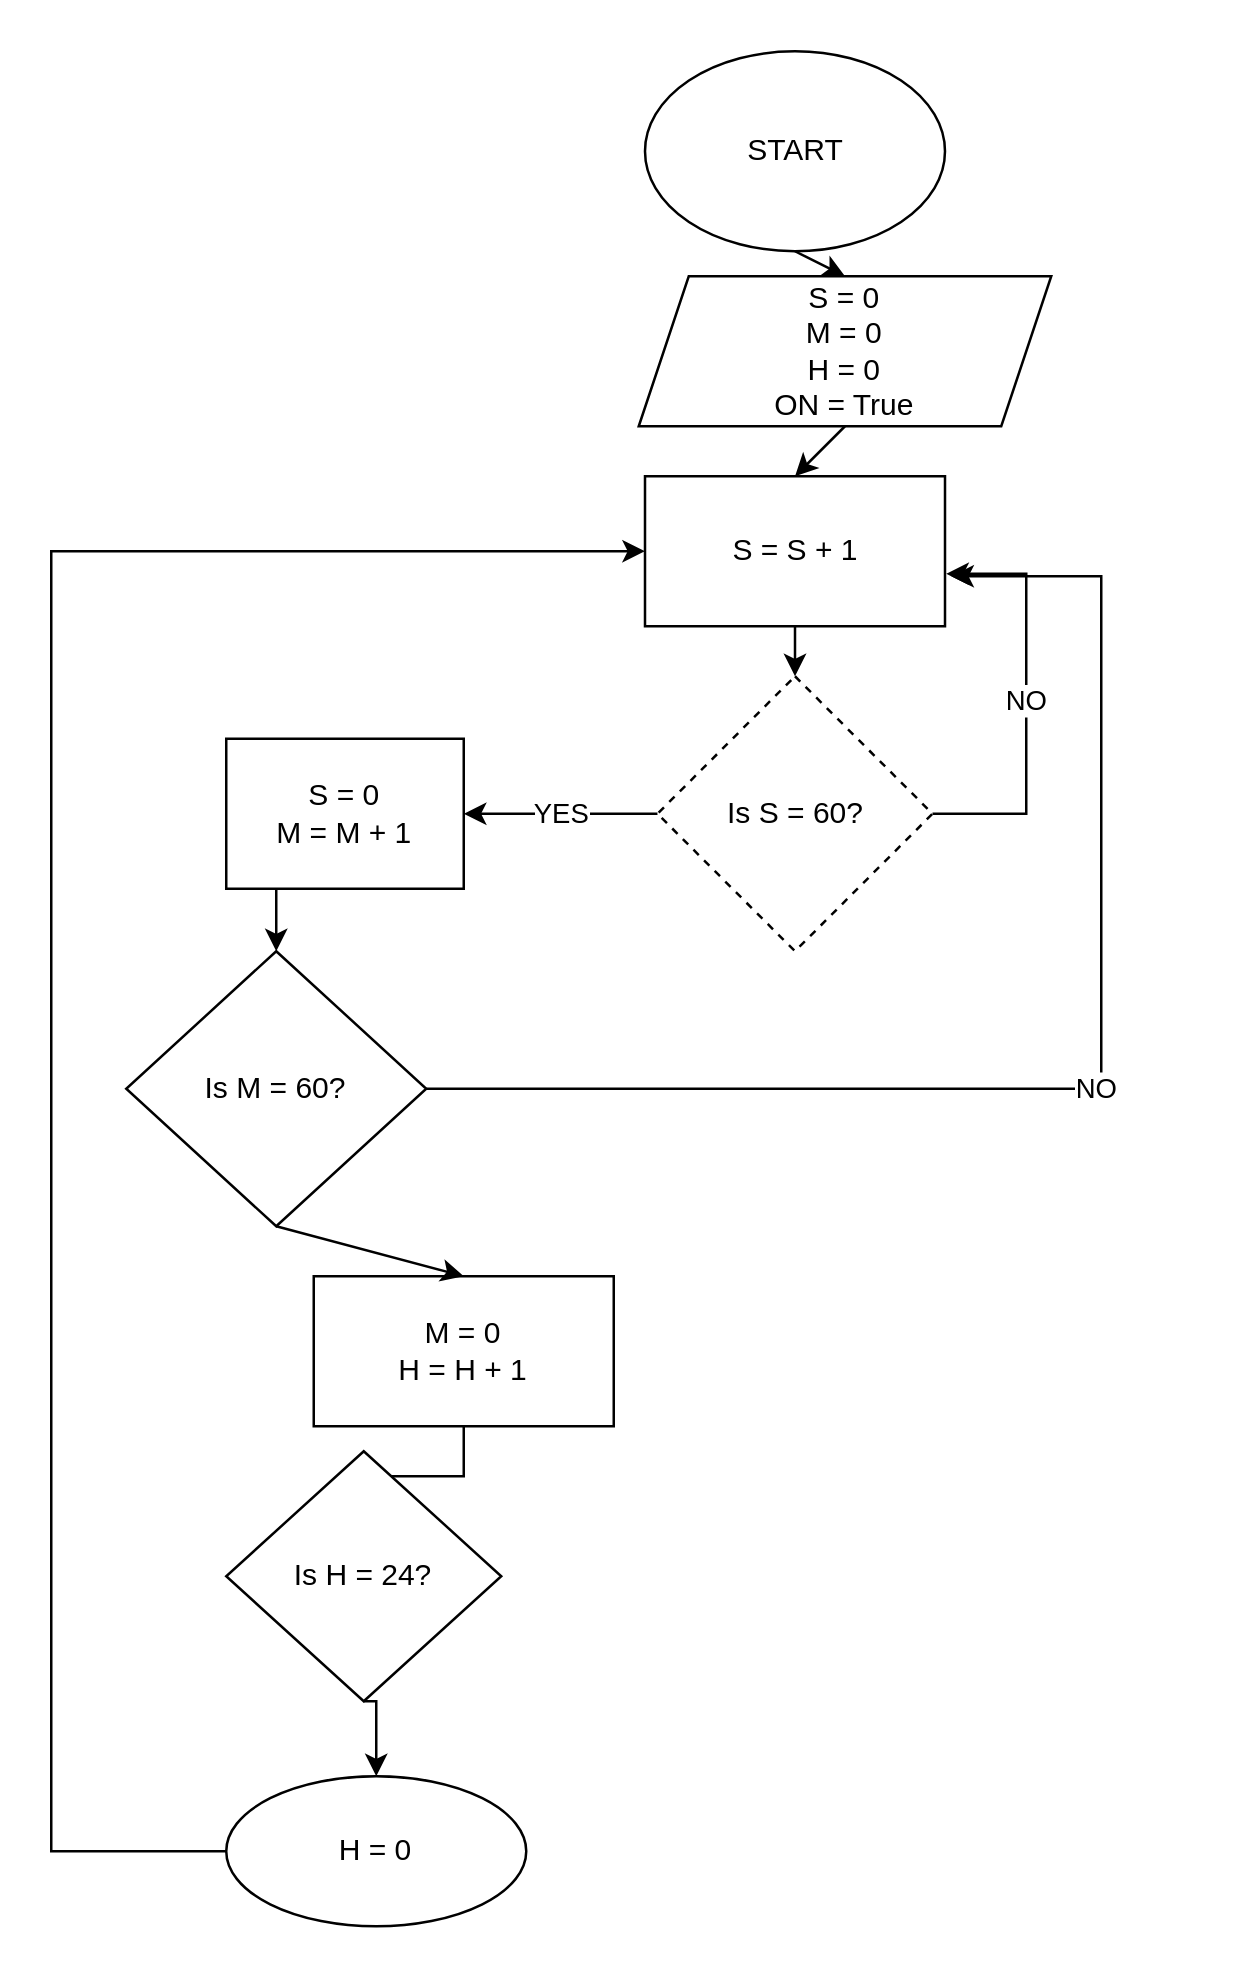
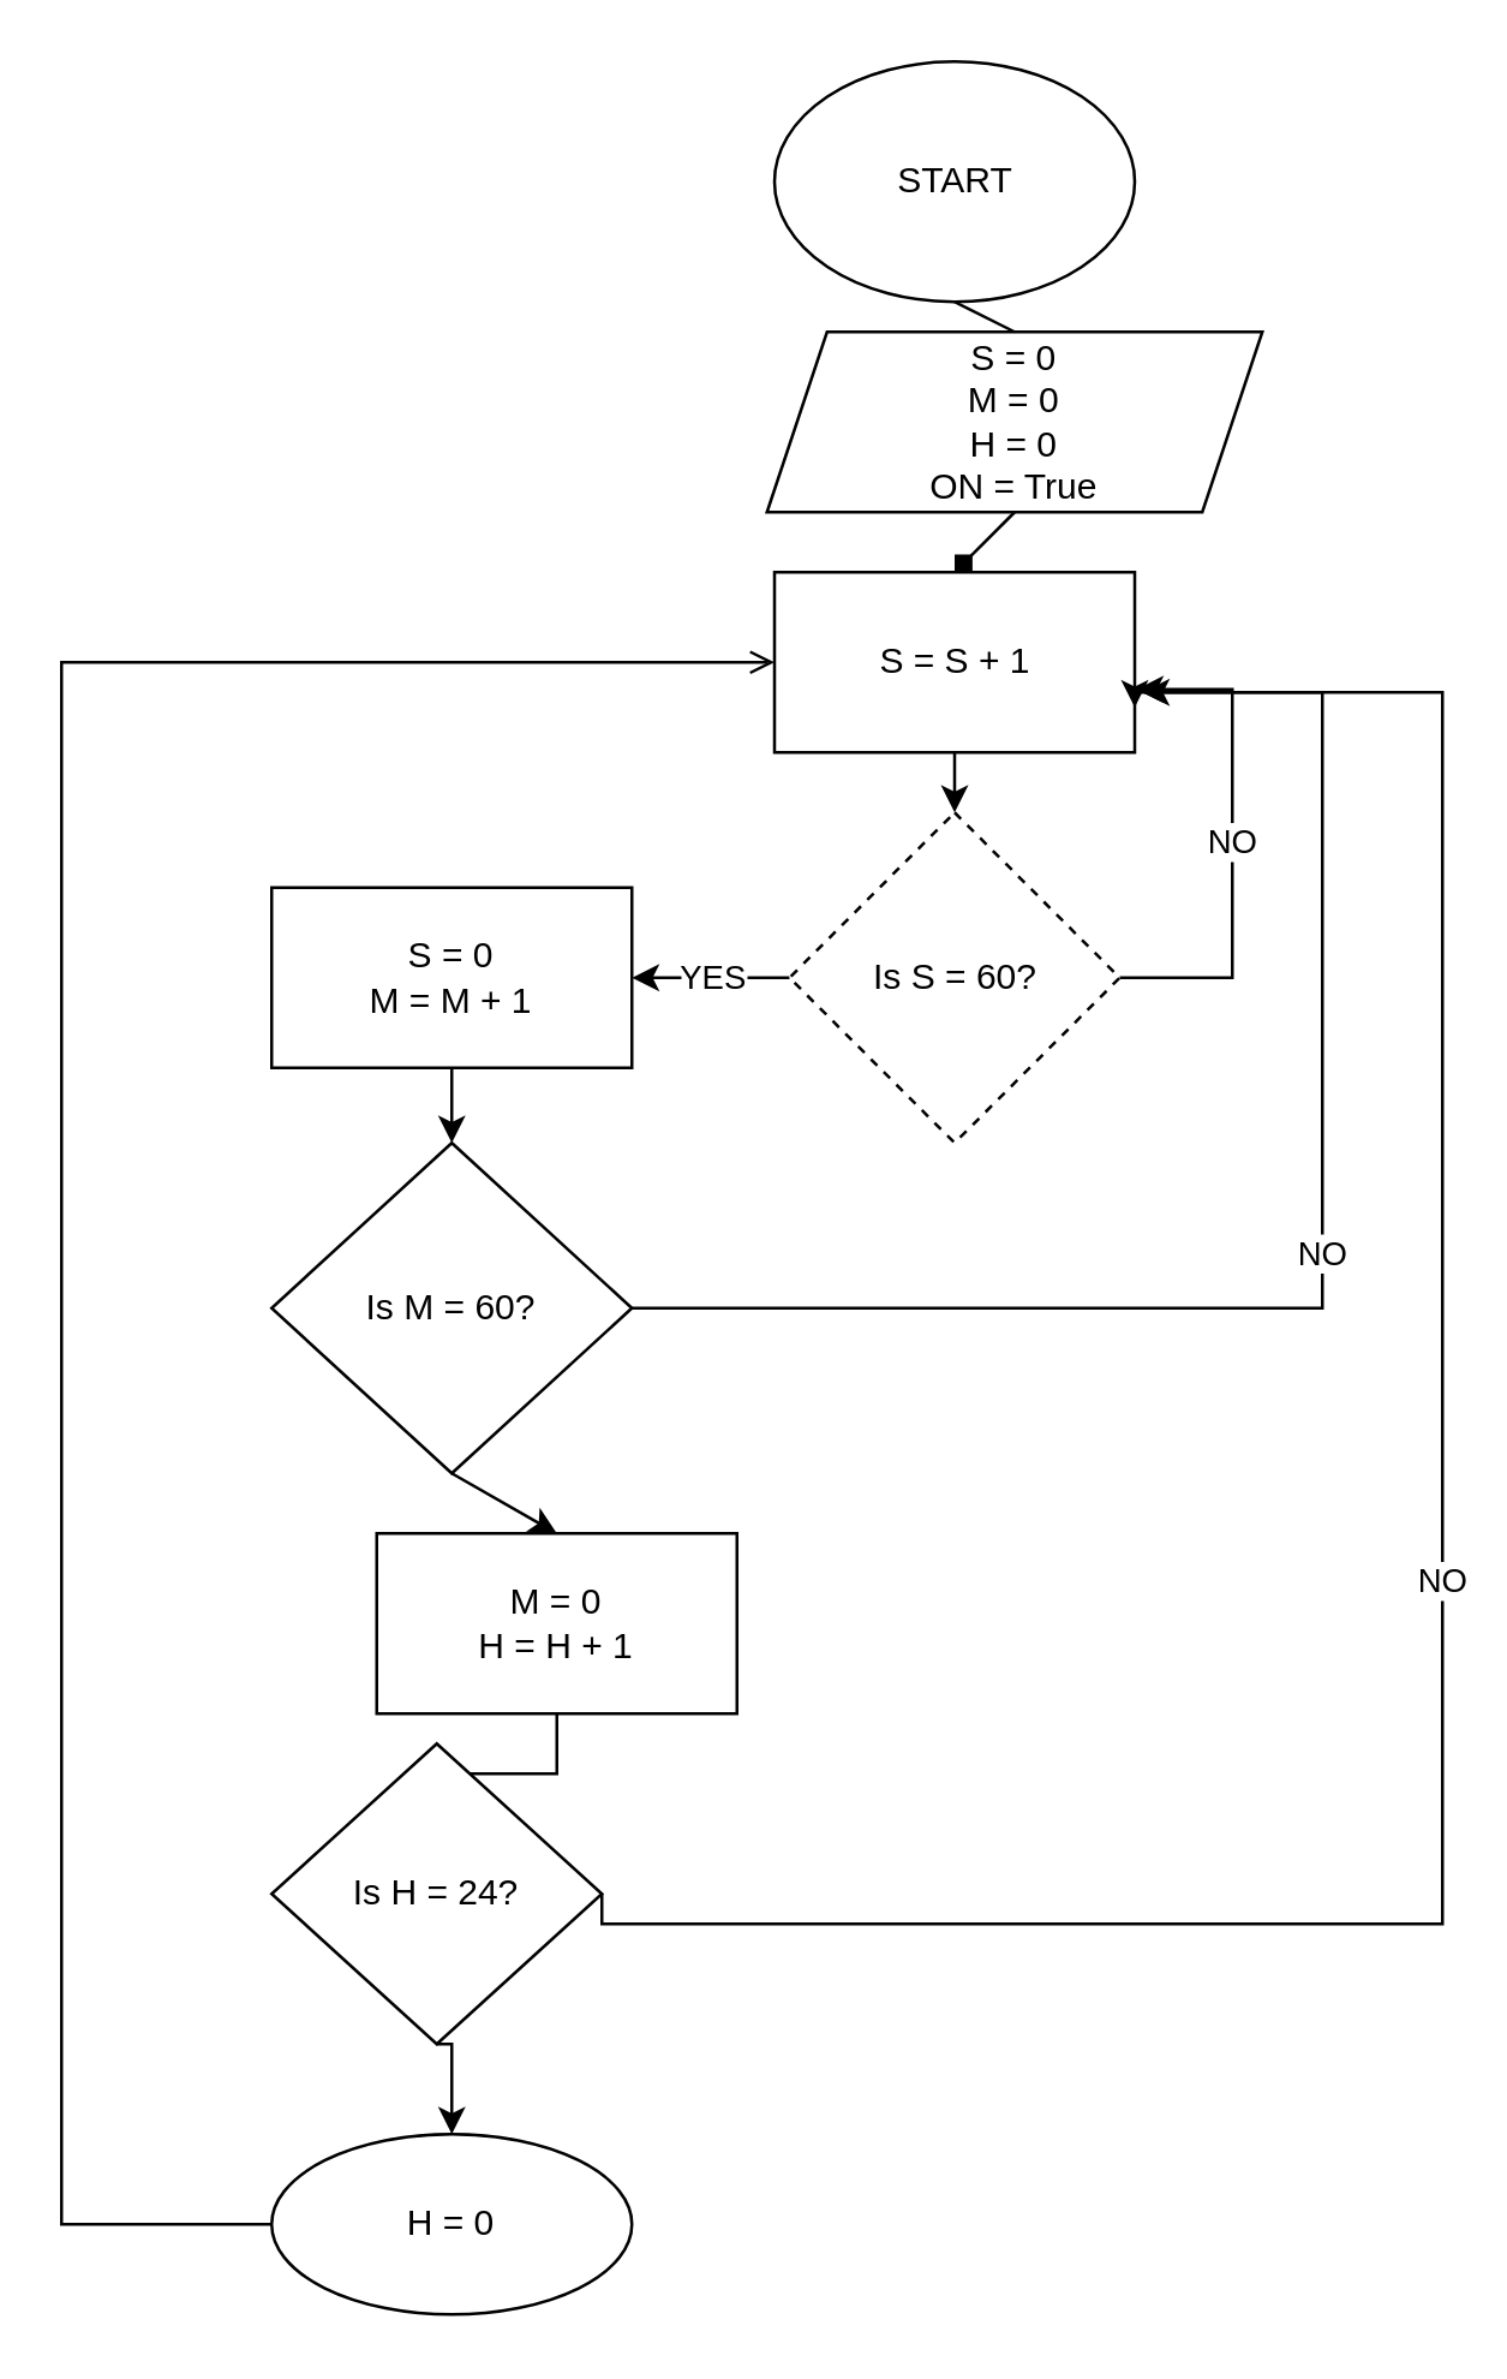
- <mxCell id="4" value="" style="endArrow=classic;html=1;rounded=0;exitX=0.5;exitY=1;exitDx=0;exitDy=0;entryX=0.5;entryY=0;entryDx=0;entryDy=0;" parent="1" source="2" target="3" edge="1"><mxGeometry width="50" height="50" relative="1" as="geometry"><mxPoint x="300" y="410" as="sourcePoint" /><mxPoint x="350" y="360" as="targetPoint" /></mxGeometry></mxCell>
+ <mxCell id="4" value="" style="endArrow=none;html=1;rounded=0;exitX=0.5;exitY=1;exitDx=0;exitDy=0;entryX=0.5;entryY=0;entryDx=0;entryDy=0;" parent="1" source="2" target="3" edge="1"><mxGeometry width="50" height="50" relative="1" as="geometry"><mxPoint x="300" y="410" as="sourcePoint" /><mxPoint x="350" y="360" as="targetPoint" /></mxGeometry></mxCell>
- <mxCell id="6" value="" style="endArrow=classic;html=1;rounded=0;exitX=0.5;exitY=1;exitDx=0;exitDy=0;entryX=0.5;entryY=0;entryDx=0;entryDy=0;" parent="1" source="3" target="5" edge="1"><mxGeometry width="50" height="50" relative="1" as="geometry"><mxPoint x="290" y="270" as="sourcePoint" /><mxPoint x="340" y="220" as="targetPoint" /></mxGeometry></mxCell>
+ <mxCell id="6" value="" style="endArrow=diamond;html=1;rounded=0;exitX=0.5;exitY=1;exitDx=0;exitDy=0;entryX=0.5;entryY=0;entryDx=0;entryDy=0;" parent="1" source="3" target="5" edge="1"><mxGeometry width="50" height="50" relative="1" as="geometry"><mxPoint x="290" y="270" as="sourcePoint" /><mxPoint x="340" y="220" as="targetPoint" /></mxGeometry></mxCell>
- <mxCell id="21" style="edgeStyle=orthogonalEdgeStyle;rounded=0;orthogonalLoop=1;jettySize=auto;html=1;exitX=0;exitY=0.5;exitDx=0;exitDy=0;entryX=0;entryY=0.5;entryDx=0;entryDy=0;" edge="1" parent="1" source="22" target="5"><mxGeometry relative="1" as="geometry"><mxPoint x="50" y="210" as="targetPoint" /><Array as="points"><mxPoint x="20" y="740" /><mxPoint x="20" y="220" /></Array></mxGeometry></mxCell>
+ <mxCell id="21" style="edgeStyle=orthogonalEdgeStyle;rounded=0;orthogonalLoop=1;jettySize=auto;html=1;exitX=0;exitY=0.5;exitDx=0;exitDy=0;entryX=0;entryY=0.5;entryDx=0;entryDy=0;endArrow=open;" edge="1" parent="1" source="22" target="5"><mxGeometry relative="1" as="geometry"><mxPoint x="50" y="210" as="targetPoint" /><Array as="points"><mxPoint x="20" y="740" /><mxPoint x="20" y="220" /></Array></mxGeometry></mxCell>
- <mxCell id="11" value="S = 0&lt;br&gt;M = M + 1" style="rounded=0;whiteSpace=wrap;html=1;" parent="1" vertex="1"><mxGeometry x="90" y="295" width="95" height="60" as="geometry" /></mxCell>
+ <mxCell id="11" value="S = 0&lt;br&gt;M = M + 1" style="rounded=0;whiteSpace=wrap;html=1;" parent="1" vertex="1"><mxGeometry x="90" y="295" width="120" height="60" as="geometry" /></mxCell>
- <mxCell id="13" value="Is M = 60?" style="rhombus;whiteSpace=wrap;html=1;" parent="1" vertex="1"><mxGeometry x="50" y="380" width="120" height="110" as="geometry" /></mxCell>
+ <mxCell id="13" value="Is M = 60?" style="rhombus;whiteSpace=wrap;html=1;" parent="1" vertex="1"><mxGeometry x="90" y="380" width="120" height="110" as="geometry" /></mxCell>
+ <mxCell id="18" value="NO" style="edgeStyle=orthogonalEdgeStyle;rounded=0;orthogonalLoop=1;jettySize=auto;html=1;exitX=1;exitY=0.5;exitDx=0;exitDy=0;entryX=1;entryY=0.75;entryDx=0;entryDy=0;" parent="1" source="20" target="5" edge="1"><mxGeometry relative="1" as="geometry"><mxPoint x="460" y="230" as="targetPoint" /><Array as="points"><mxPoint x="480" y="640" /><mxPoint x="480" y="230" /><mxPoint x="378" y="230" /></Array></mxGeometry></mxCell>
